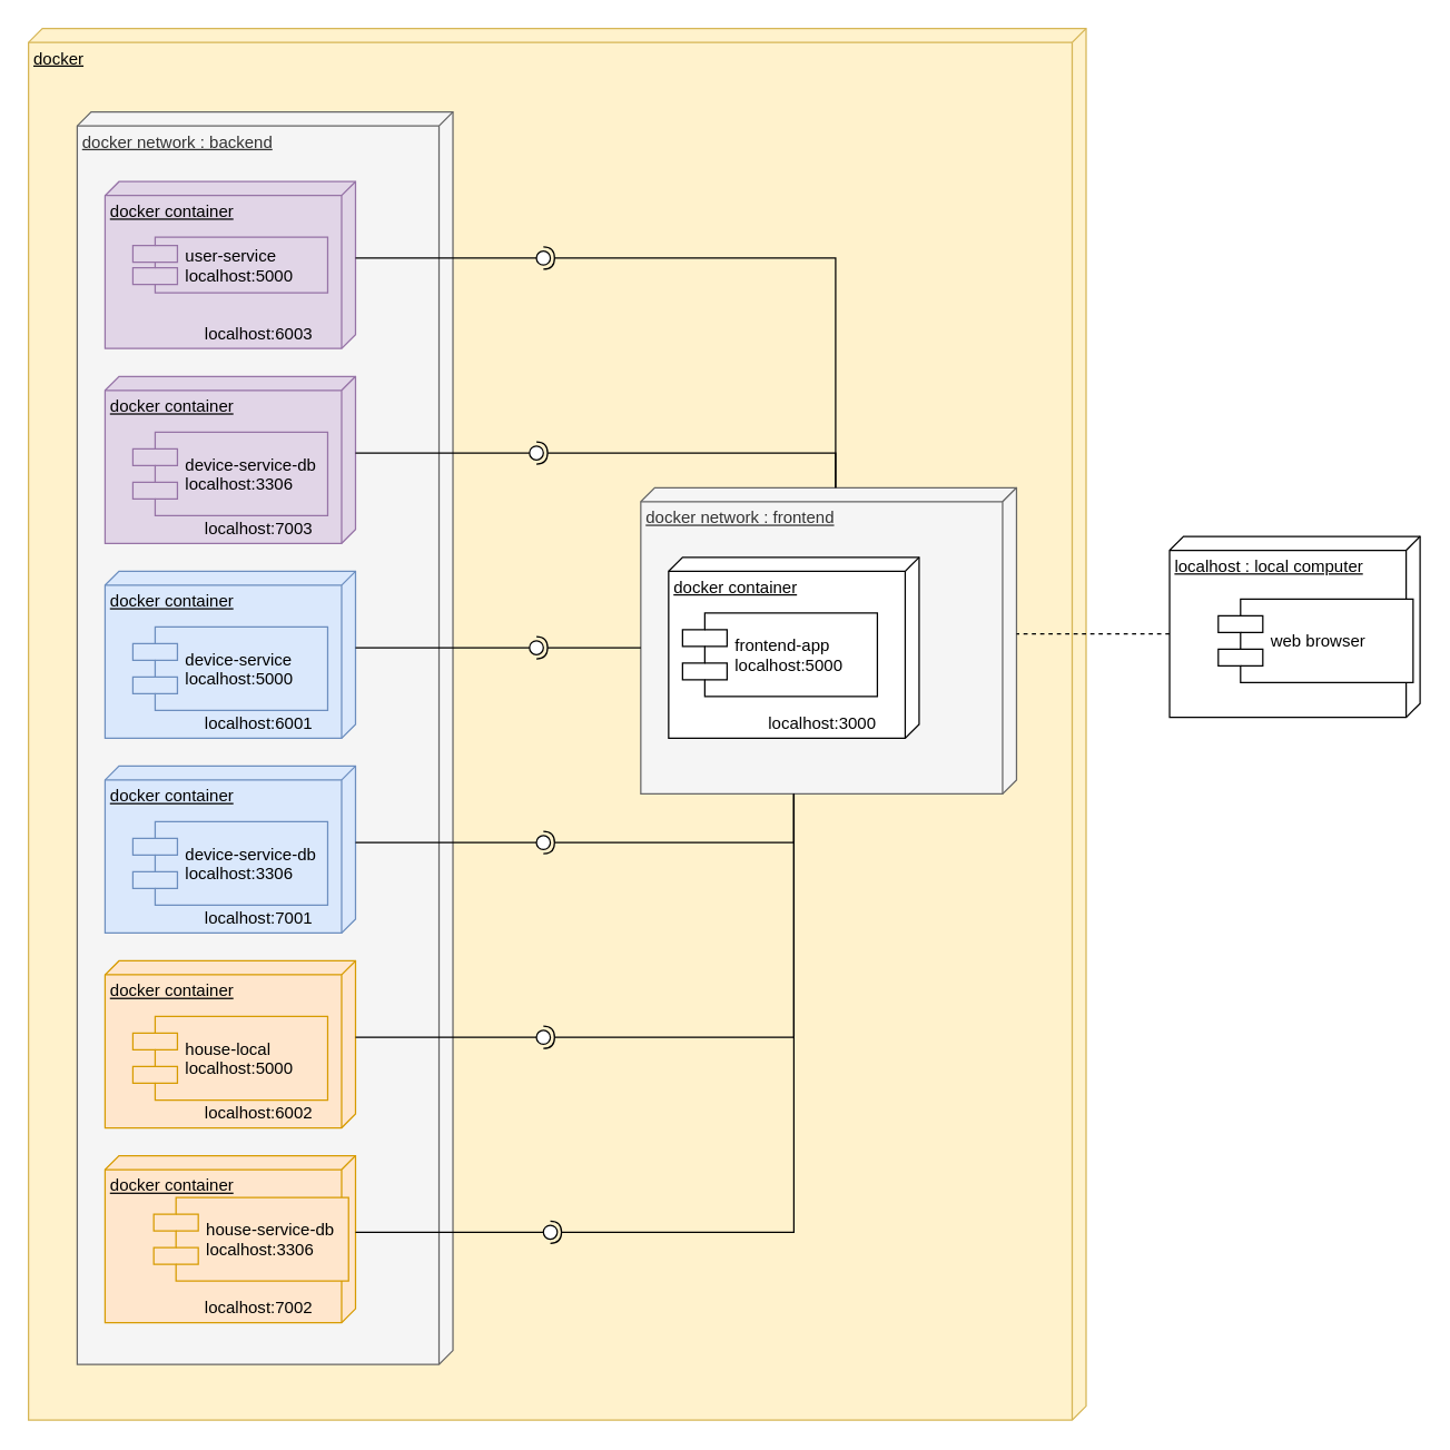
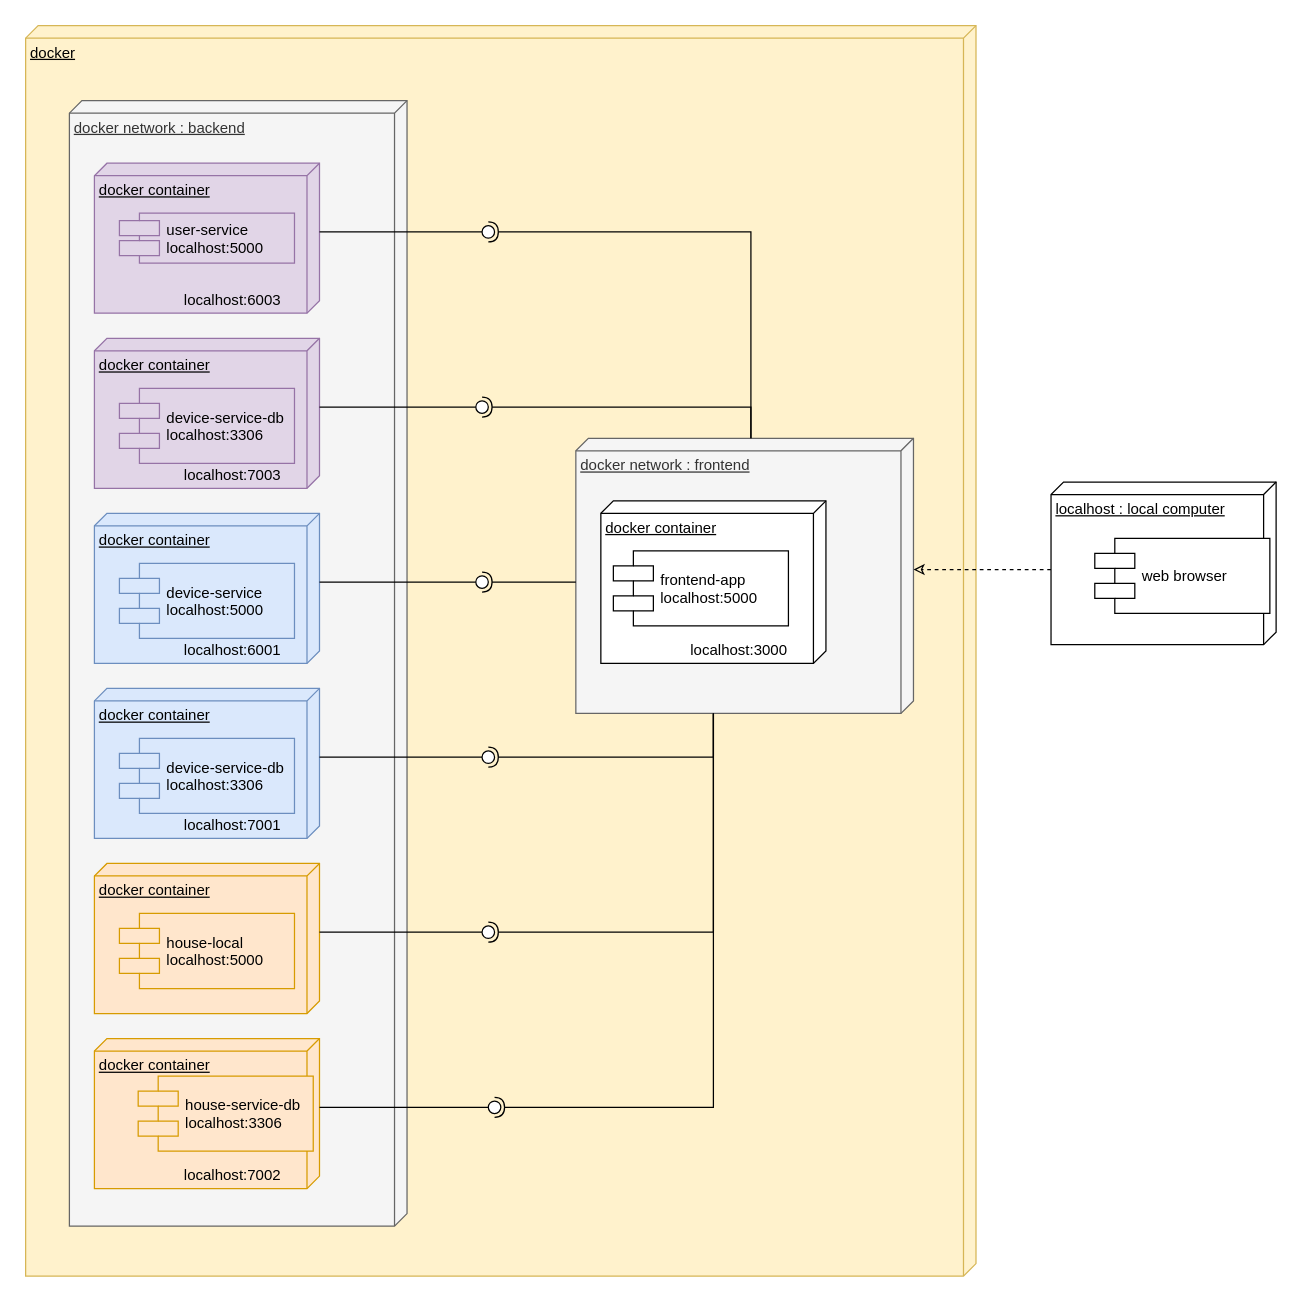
- <mxCell id="44" style="edgeStyle=orthogonalEdgeStyle;rounded=0;orthogonalLoop=1;jettySize=auto;html=1;exitX=0;exitY=0;exitDx=70;exitDy=180;exitPerimeter=0;entryX=0;entryY=0;entryDx=105;entryDy=0;entryPerimeter=0;endArrow=none;endFill=0;dashed=1;" edge="1" parent="1" source="45" target="3"><mxGeometry relative="1" as="geometry" /></mxCell>
+ <mxCell id="44" style="edgeStyle=orthogonalEdgeStyle;rounded=0;orthogonalLoop=1;jettySize=auto;html=1;exitX=0;exitY=0;exitDx=70;exitDy=180;exitPerimeter=0;entryX=0;entryY=0;entryDx=105;entryDy=0;entryPerimeter=0;endArrow=classic;endFill=0;dashed=1;" edge="1" parent="1" source="45" target="3"><mxGeometry relative="1" as="geometry" /></mxCell>
- <mxCell id="27" value="localhost:6002" style="text;html=1;resizable=0;points=[];autosize=1;align=left;verticalAlign=top;spacingTop=-4;" vertex="1" parent="1"><mxGeometry x="145" y="790" width="90" height="20" as="geometry" /></mxCell>
